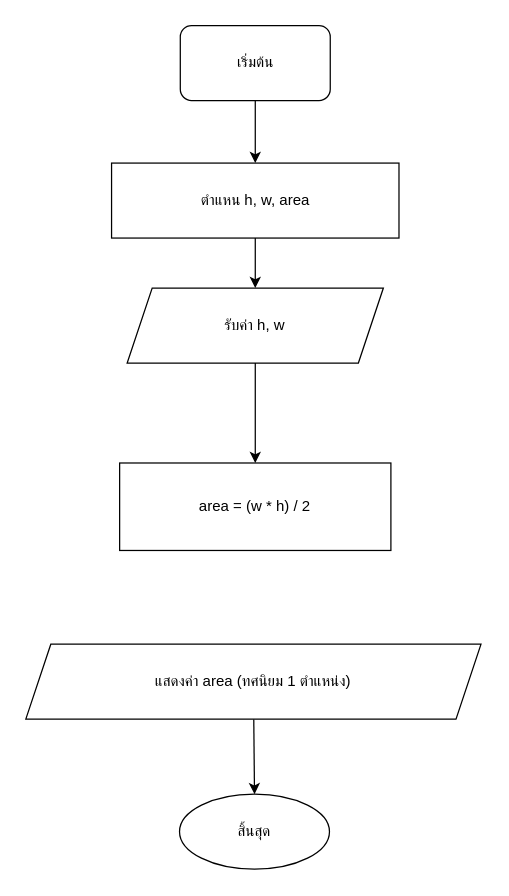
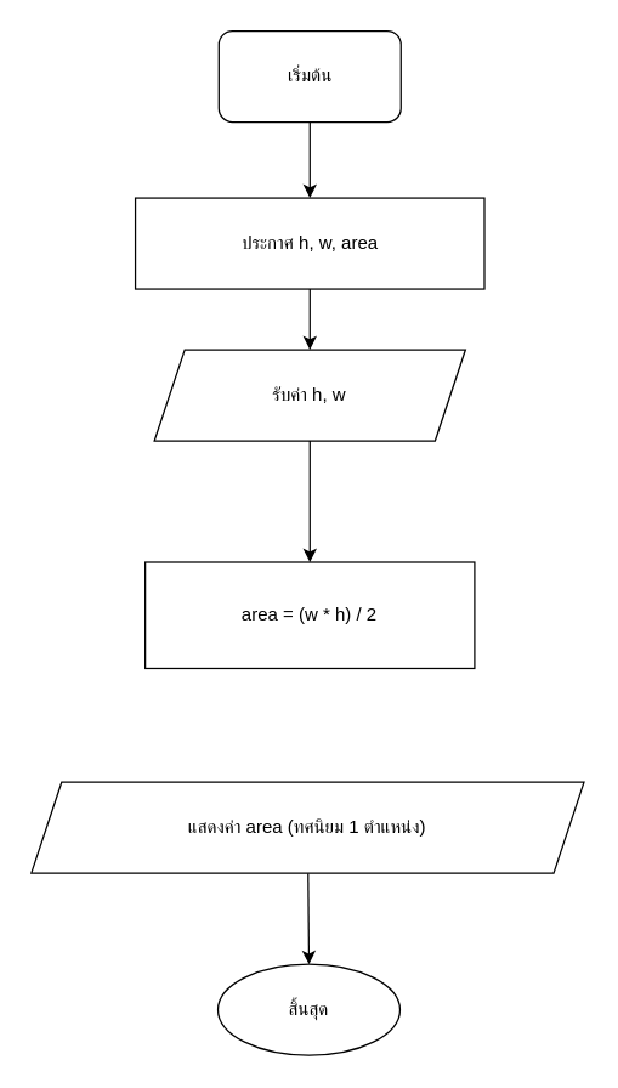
- <mxCell id="6" value="ตำแหน h, w, area" style="rounded=0;whiteSpace=wrap;html=1;" vertex="1" parent="1"><mxGeometry x="88.62" y="130" width="230" height="60" as="geometry" /></mxCell>
+ <mxCell id="6" value="ประกาศ h, w, area" style="rounded=0;whiteSpace=wrap;html=1;" vertex="1" parent="1"><mxGeometry x="88.62" y="130" width="230" height="60" as="geometry" /></mxCell>
